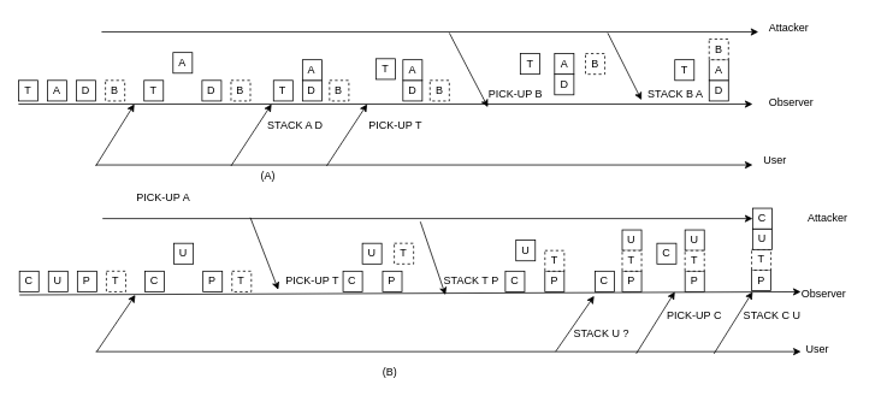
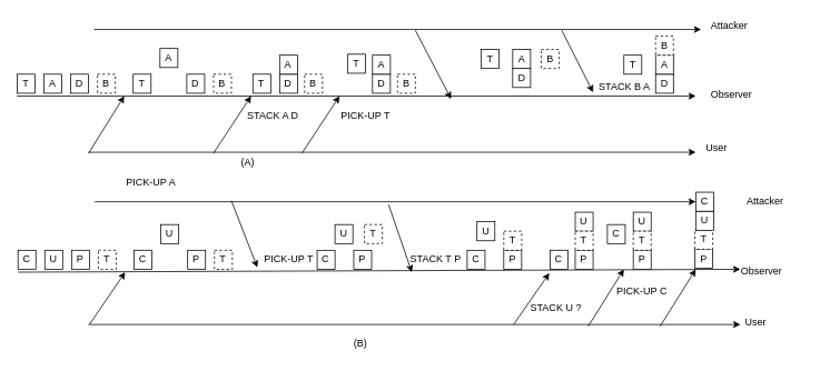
- <mxCell id="34" value="PICK-UP B" style="text;html=1;strokeColor=none;fillColor=none;align=center;verticalAlign=middle;whiteSpace=wrap;rounded=0;dashed=1;" parent="2" vertex="1"><mxGeometry x="513.311" y="73.065" width="74.858" height="22.833" as="geometry" /></mxCell>
- <mxCell id="84" value="STACK C U" style="text;html=1;strokeColor=none;fillColor=none;align=center;verticalAlign=middle;whiteSpace=wrap;rounded=0;dashed=1;" parent="2" vertex="1"><mxGeometry x="796.701" y="317.377" width="74.858" height="22.833" as="geometry" /></mxCell>
